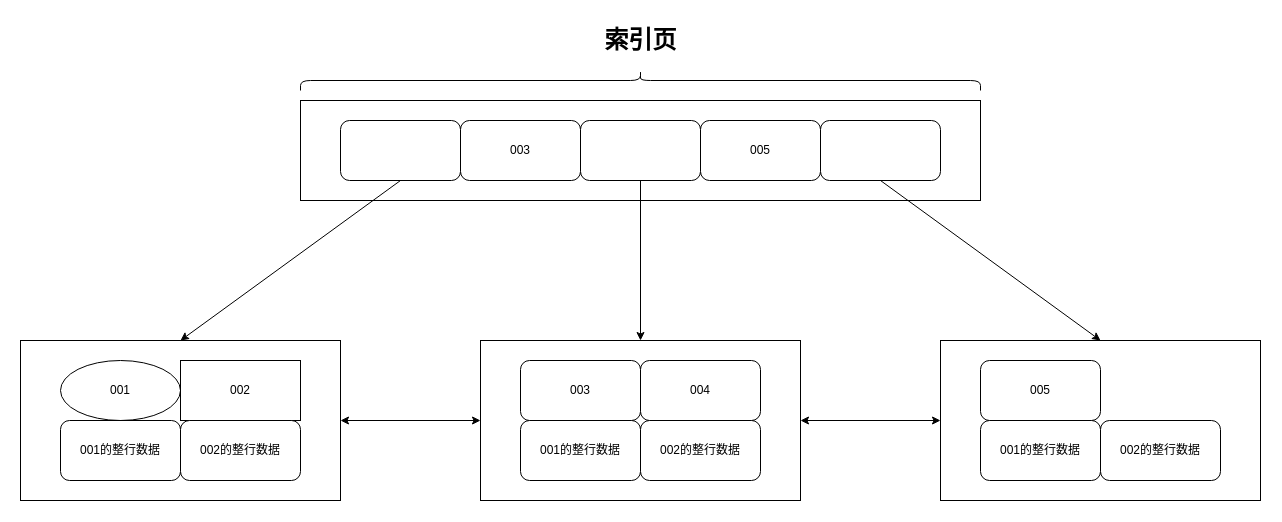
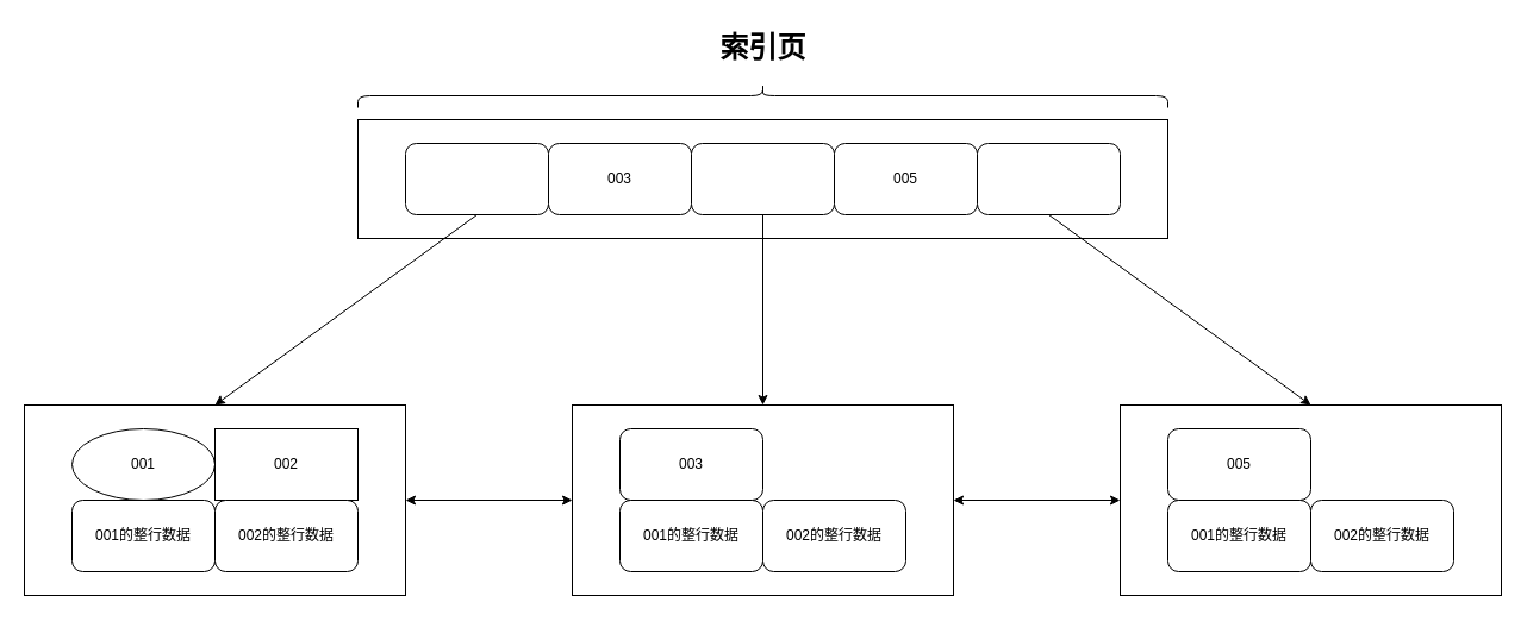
- <mxCell id="24" value="004" style="rounded=1;whiteSpace=wrap;html=1;" vertex="1" parent="1"><mxGeometry x="640" y="360" width="120" height="60" as="geometry" /></mxCell>
